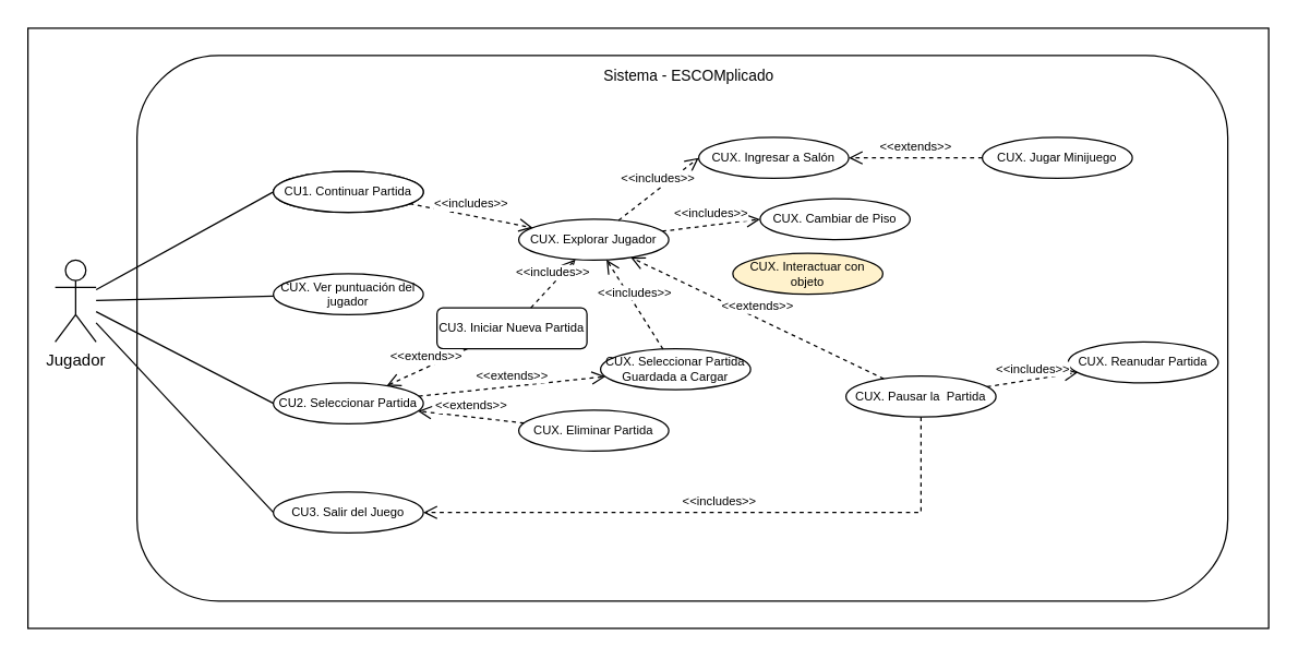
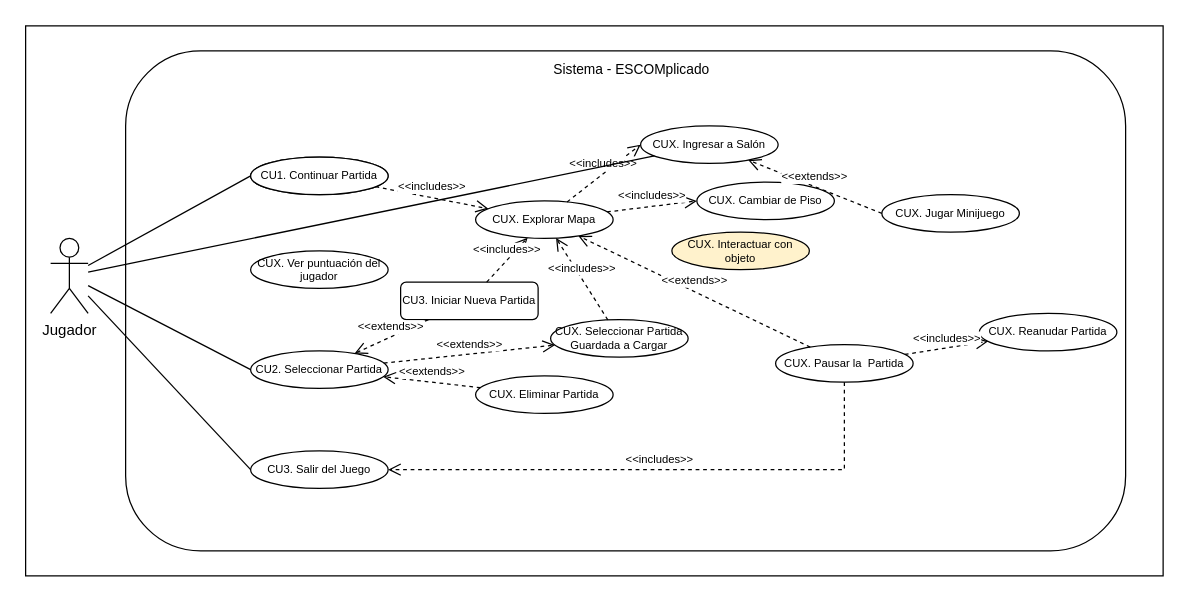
- <mxCell id="9" value="CUX. Jugar Minijuego" style="ellipse;whiteSpace=wrap;html=1;fontSize=9;" vertex="1" parent="1"><mxGeometry x="720" y="100" width="110" height="30" as="geometry" /></mxCell>
+ <mxCell id="9" value="CUX. Jugar Minijuego" style="ellipse;whiteSpace=wrap;html=1;fontSize=9;" vertex="1" parent="1"><mxGeometry x="705" y="155" width="110" height="30" as="geometry" /></mxCell>
- <mxCell id="20" value="CUX. Explorar Jugador" style="ellipse;whiteSpace=wrap;html=1;fontSize=9;" vertex="1" parent="1"><mxGeometry x="380" y="160" width="110" height="30" as="geometry" /></mxCell>
+ <mxCell id="20" value="CUX. Explorar Mapa" style="ellipse;whiteSpace=wrap;html=1;fontSize=9;" vertex="1" parent="1"><mxGeometry x="380" y="160" width="110" height="30" as="geometry" /></mxCell>
- <mxCell id="36" value="" style="endArrow=none;html=1;rounded=0;fontSize=7;" edge="1" parent="1" source="4" target="34"><mxGeometry width="50" height="50" relative="1" as="geometry"><mxPoint x="80" y="221.724" as="sourcePoint" /><mxPoint x="210" y="150" as="targetPoint" /></mxGeometry></mxCell>
+ <mxCell id="36" value="" style="endArrow=none;html=1;rounded=0;fontSize=7;" edge="1" parent="1" source="4" target="10"><mxGeometry width="50" height="50" relative="1" as="geometry"><mxPoint x="80" y="221.724" as="sourcePoint" /><mxPoint x="210" y="150" as="targetPoint" /></mxGeometry></mxCell>
